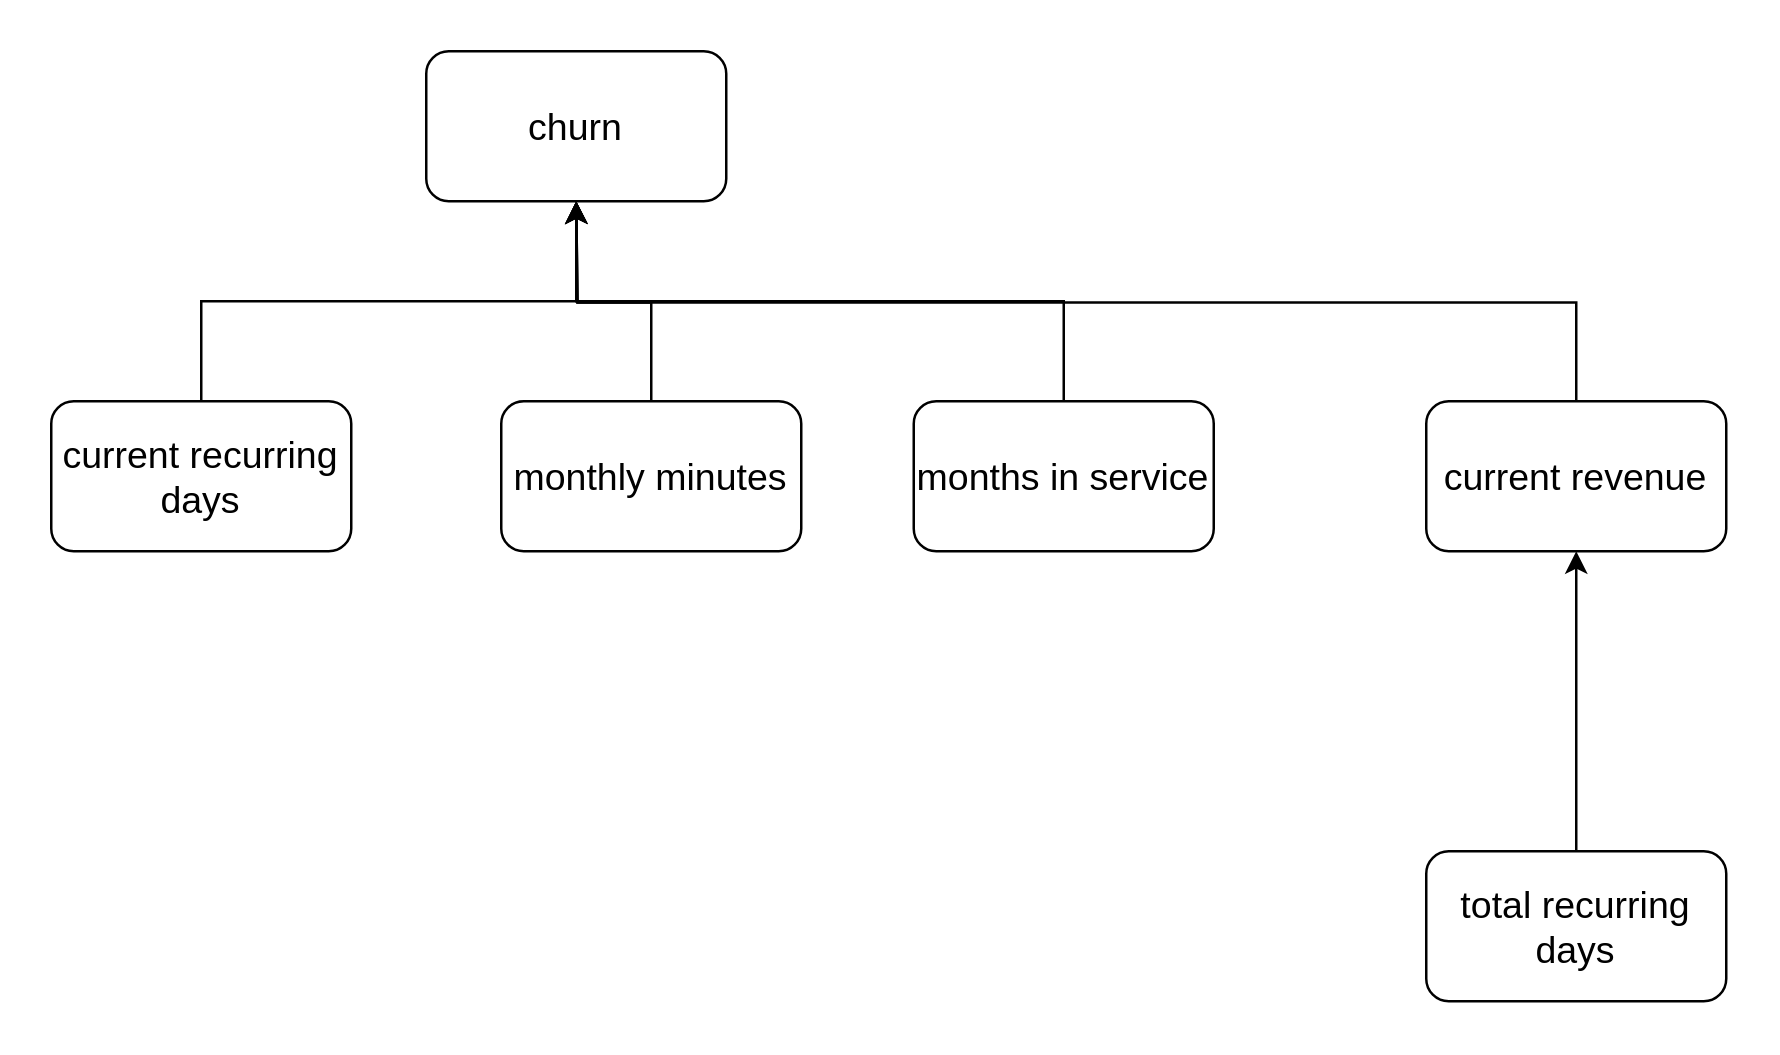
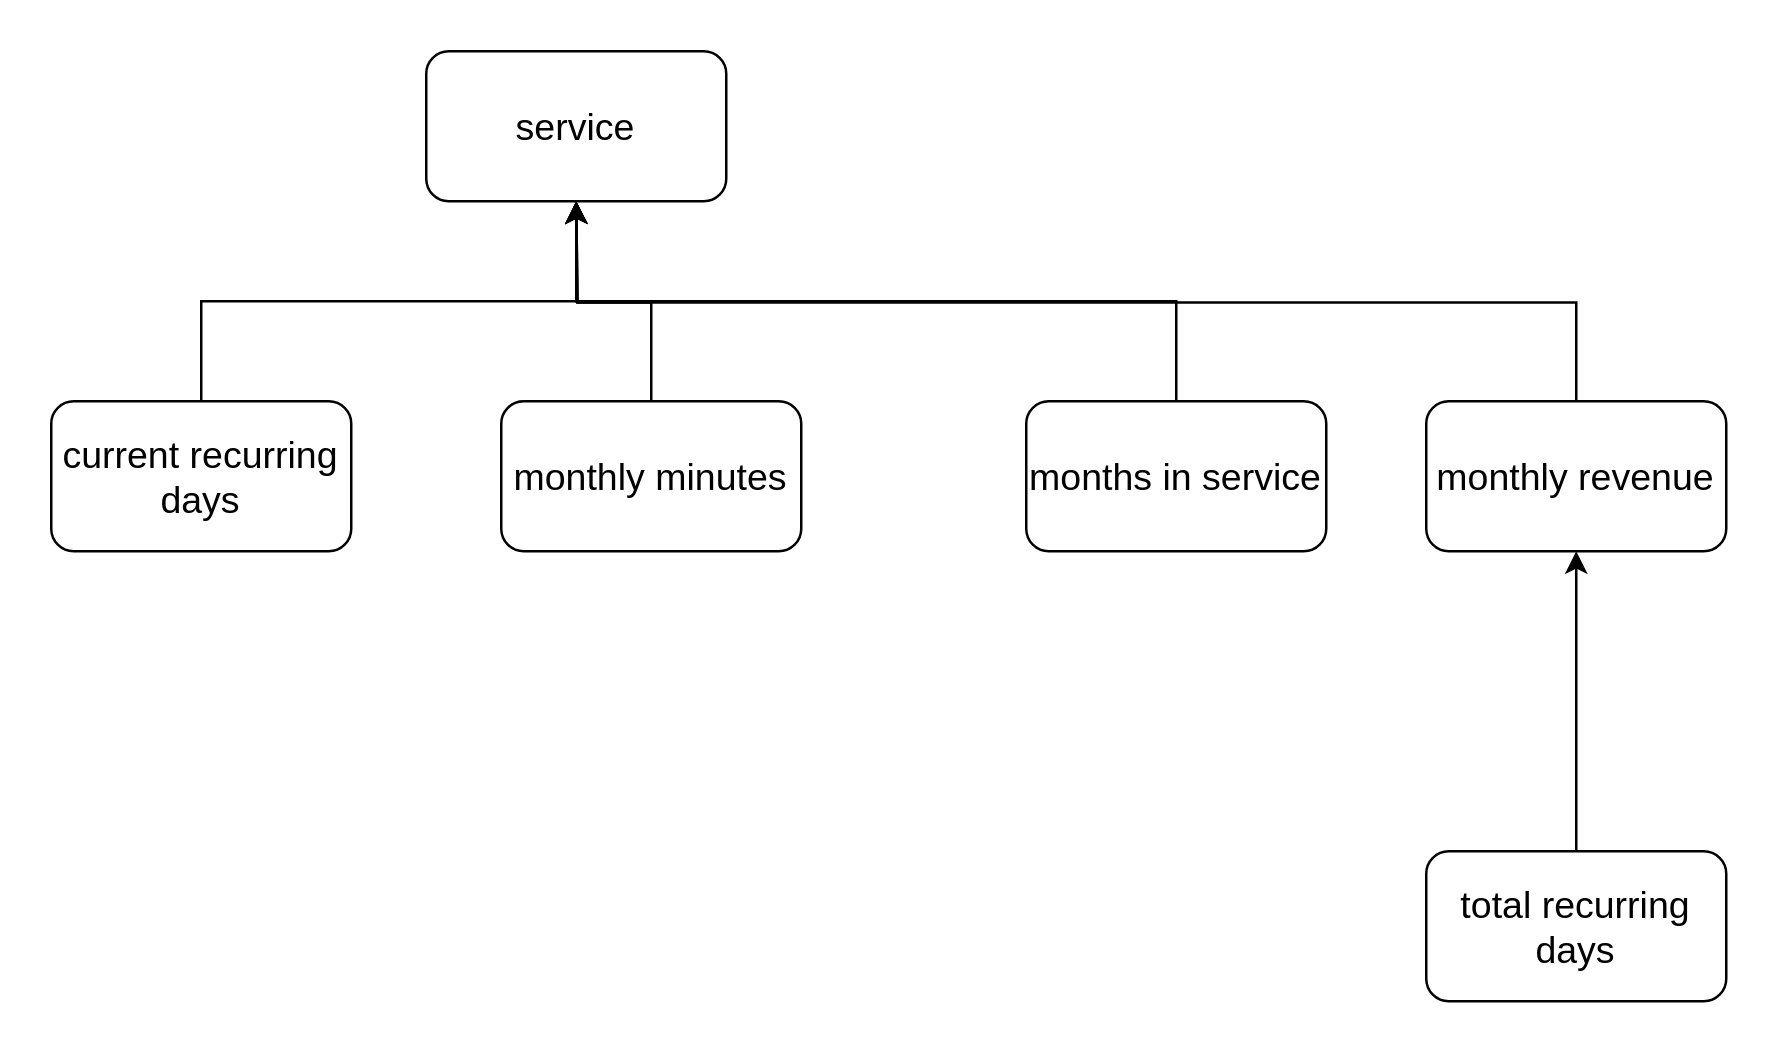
- <mxCell id="2" value="churn&lt;br style=&quot;font-size: 15px;&quot;&gt;" style="rounded=1;whiteSpace=wrap;html=1;fontSize=15;" vertex="1" parent="1"><mxGeometry x="170" y="20" width="120" height="60" as="geometry" /></mxCell>
+ <mxCell id="2" value="service&lt;br style=&quot;font-size: 15px;&quot;&gt;" style="rounded=1;whiteSpace=wrap;html=1;fontSize=15;" vertex="1" parent="1"><mxGeometry x="170" y="20" width="120" height="60" as="geometry" /></mxCell>
- <mxCell id="8" value="months in service" style="rounded=1;whiteSpace=wrap;html=1;fontSize=15;" vertex="1" parent="1"><mxGeometry x="365" y="160" width="120" height="60" as="geometry" /></mxCell>
+ <mxCell id="8" value="months in service" style="rounded=1;whiteSpace=wrap;html=1;fontSize=15;" vertex="1" parent="1"><mxGeometry x="410" y="160" width="120" height="60" as="geometry" /></mxCell>
- <mxCell id="10" value="current revenue" style="rounded=1;whiteSpace=wrap;html=1;fontSize=15;" vertex="1" parent="1"><mxGeometry x="570" y="160" width="120" height="60" as="geometry" /></mxCell>
+ <mxCell id="10" value="monthly revenue" style="rounded=1;whiteSpace=wrap;html=1;fontSize=15;" vertex="1" parent="1"><mxGeometry x="570" y="160" width="120" height="60" as="geometry" /></mxCell>
